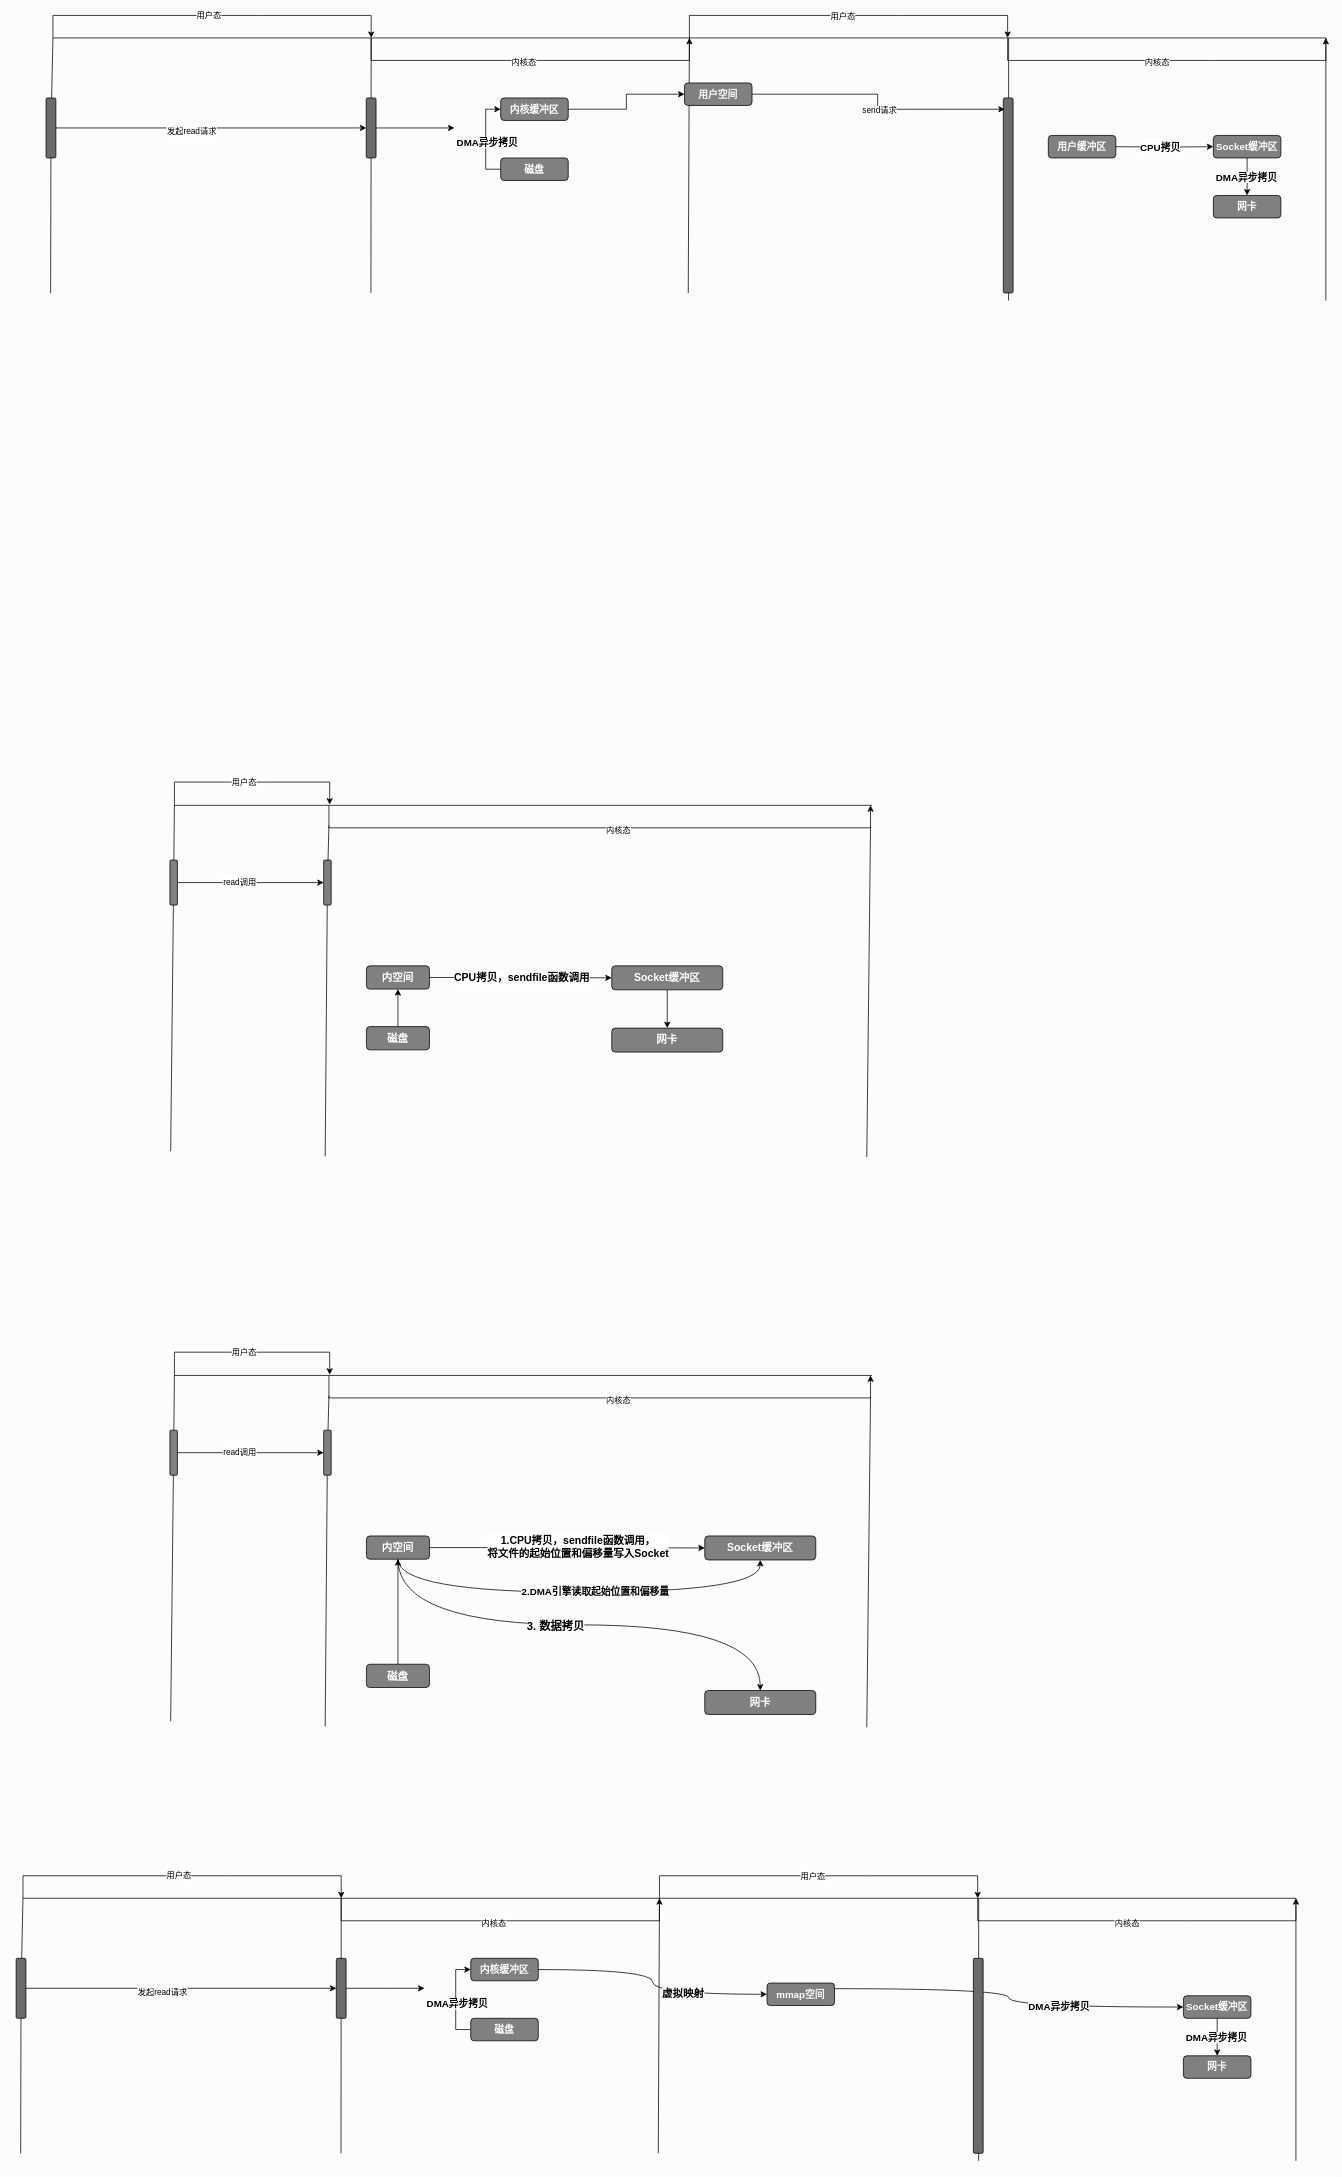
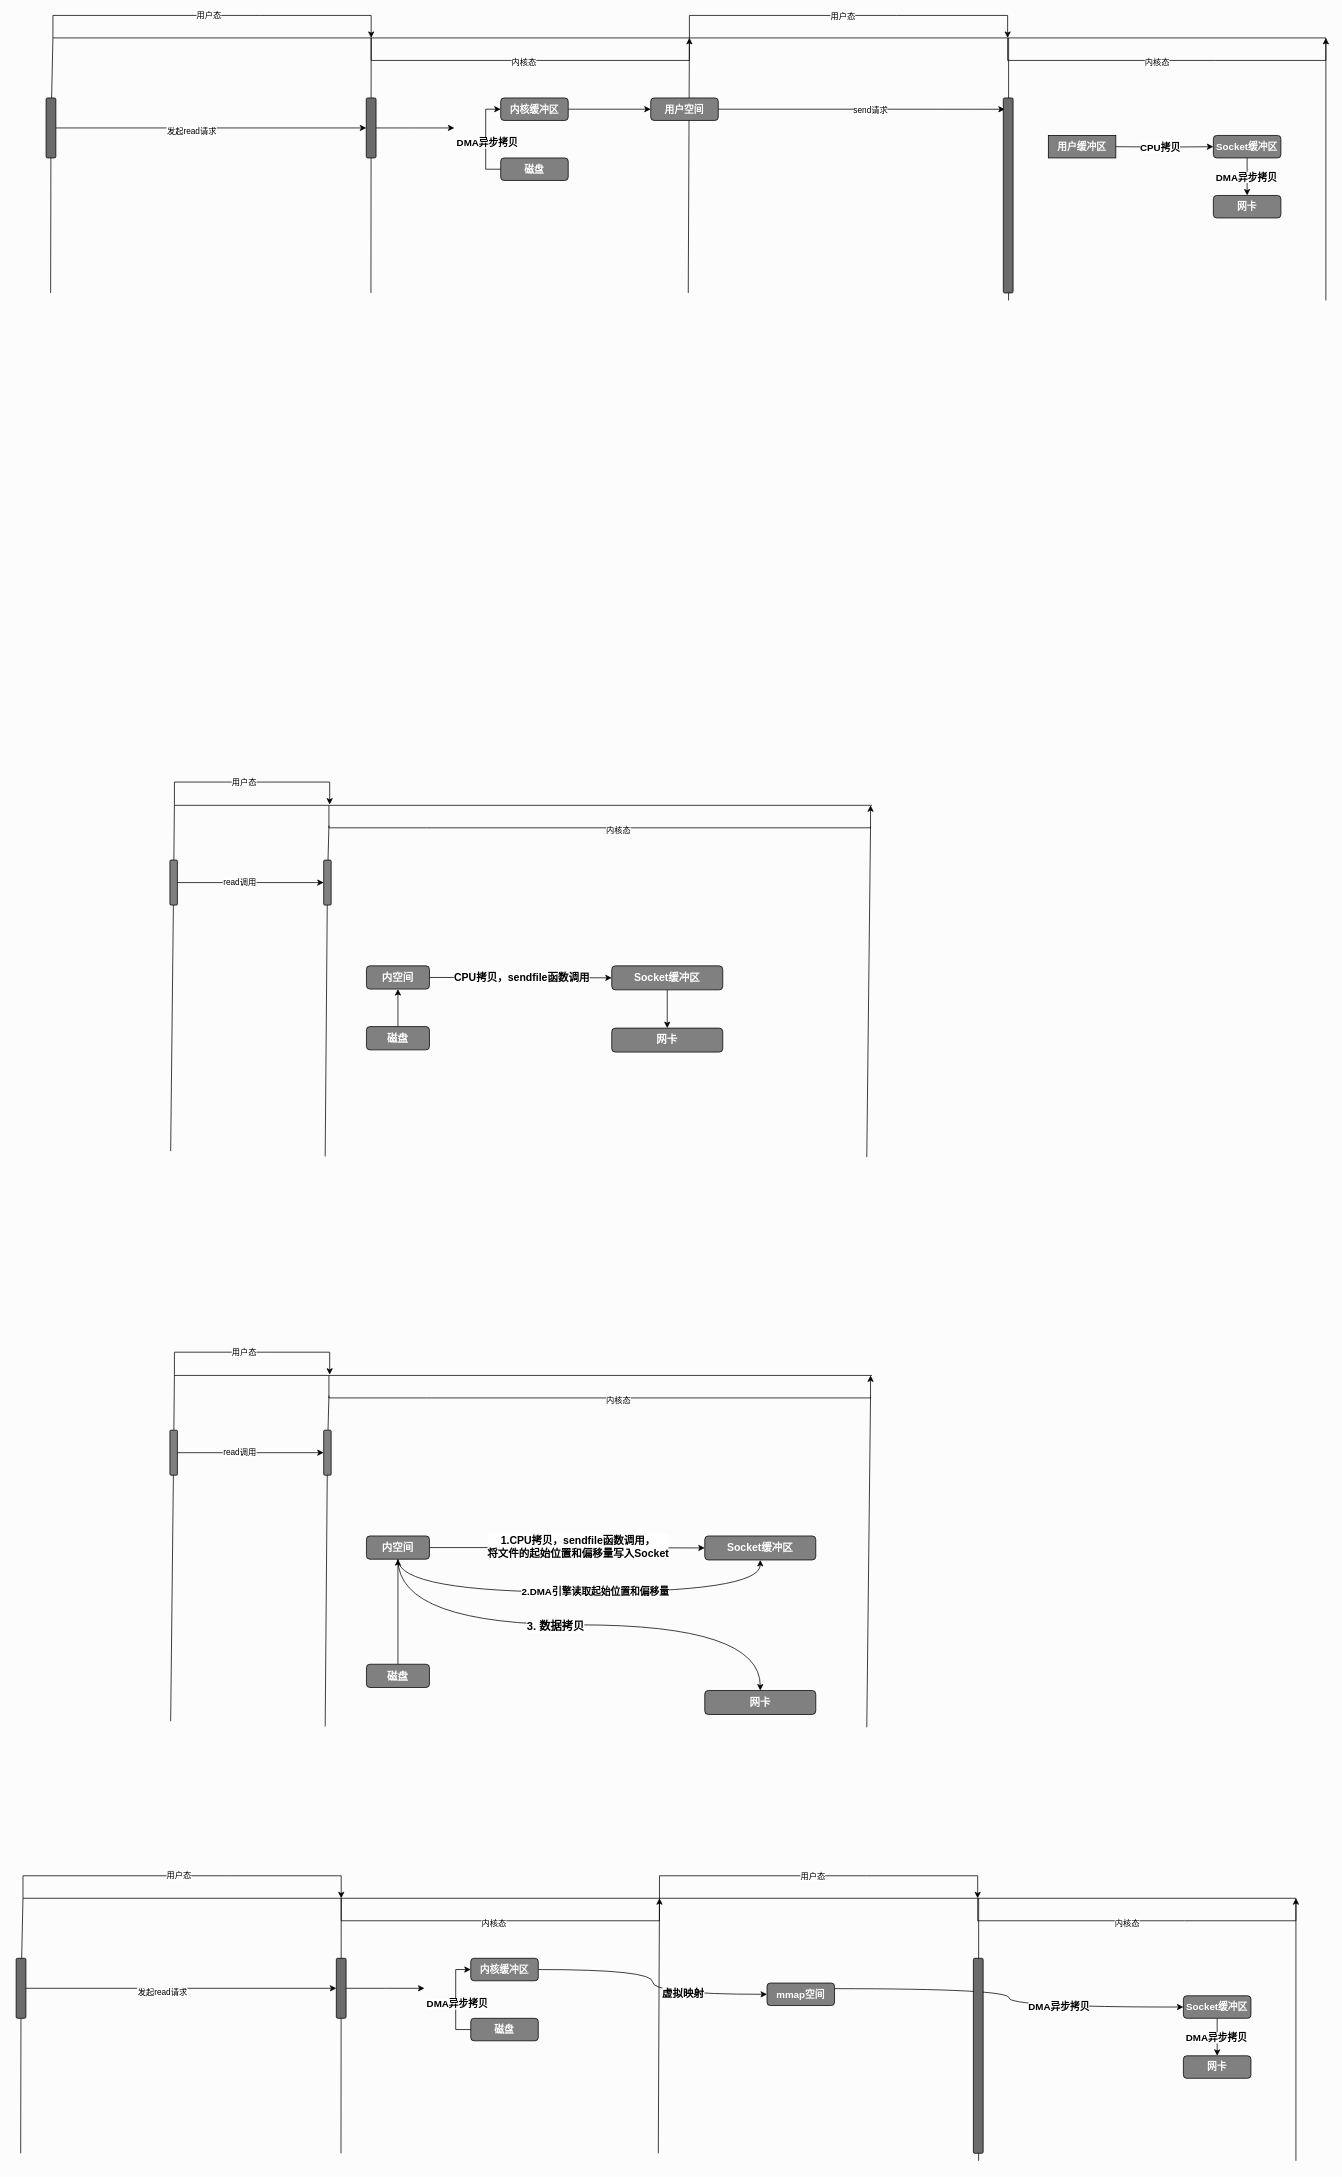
- <mxCell id="31" value="&lt;font color=&quot;#ffffff&quot; size=&quot;1&quot;&gt;&lt;b style=&quot;font-size: 13px&quot;&gt;用户空间&lt;/b&gt;&lt;/font&gt;" style="rounded=1;whiteSpace=wrap;html=1;fillColor=#808080;" parent="2" vertex="1"><mxGeometry x="854.98" y="90" width="90.04" height="30" as="geometry" /></mxCell>
+ <mxCell id="31" value="&lt;font color=&quot;#ffffff&quot; size=&quot;1&quot;&gt;&lt;b style=&quot;font-size: 13px&quot;&gt;用户空间&lt;/b&gt;&lt;/font&gt;" style="rounded=1;whiteSpace=wrap;html=1;fillColor=#808080;" parent="2" vertex="1"><mxGeometry x="809.98" y="110" width="90.04" height="30" as="geometry" /></mxCell>
- <mxCell id="33" value="&lt;font color=&quot;#ffffff&quot;&gt;&lt;span style=&quot;font-size: 13px&quot;&gt;&lt;b&gt;用户缓冲区&lt;/b&gt;&lt;/span&gt;&lt;/font&gt;" style="rounded=1;whiteSpace=wrap;html=1;fillColor=#808080;" parent="2" vertex="1"><mxGeometry x="1340" y="160" width="90" height="30" as="geometry" /></mxCell>
+ <mxCell id="33" value="&lt;font color=&quot;#ffffff&quot;&gt;&lt;span style=&quot;font-size: 13px&quot;&gt;&lt;b&gt;用户缓冲区&lt;/b&gt;&lt;/span&gt;&lt;/font&gt;" style="whiteSpace=wrap;html=1;fillColor=#808080;rounded=0;" parent="2" vertex="1"><mxGeometry x="1340" y="160" width="90" height="30" as="geometry" /></mxCell>
